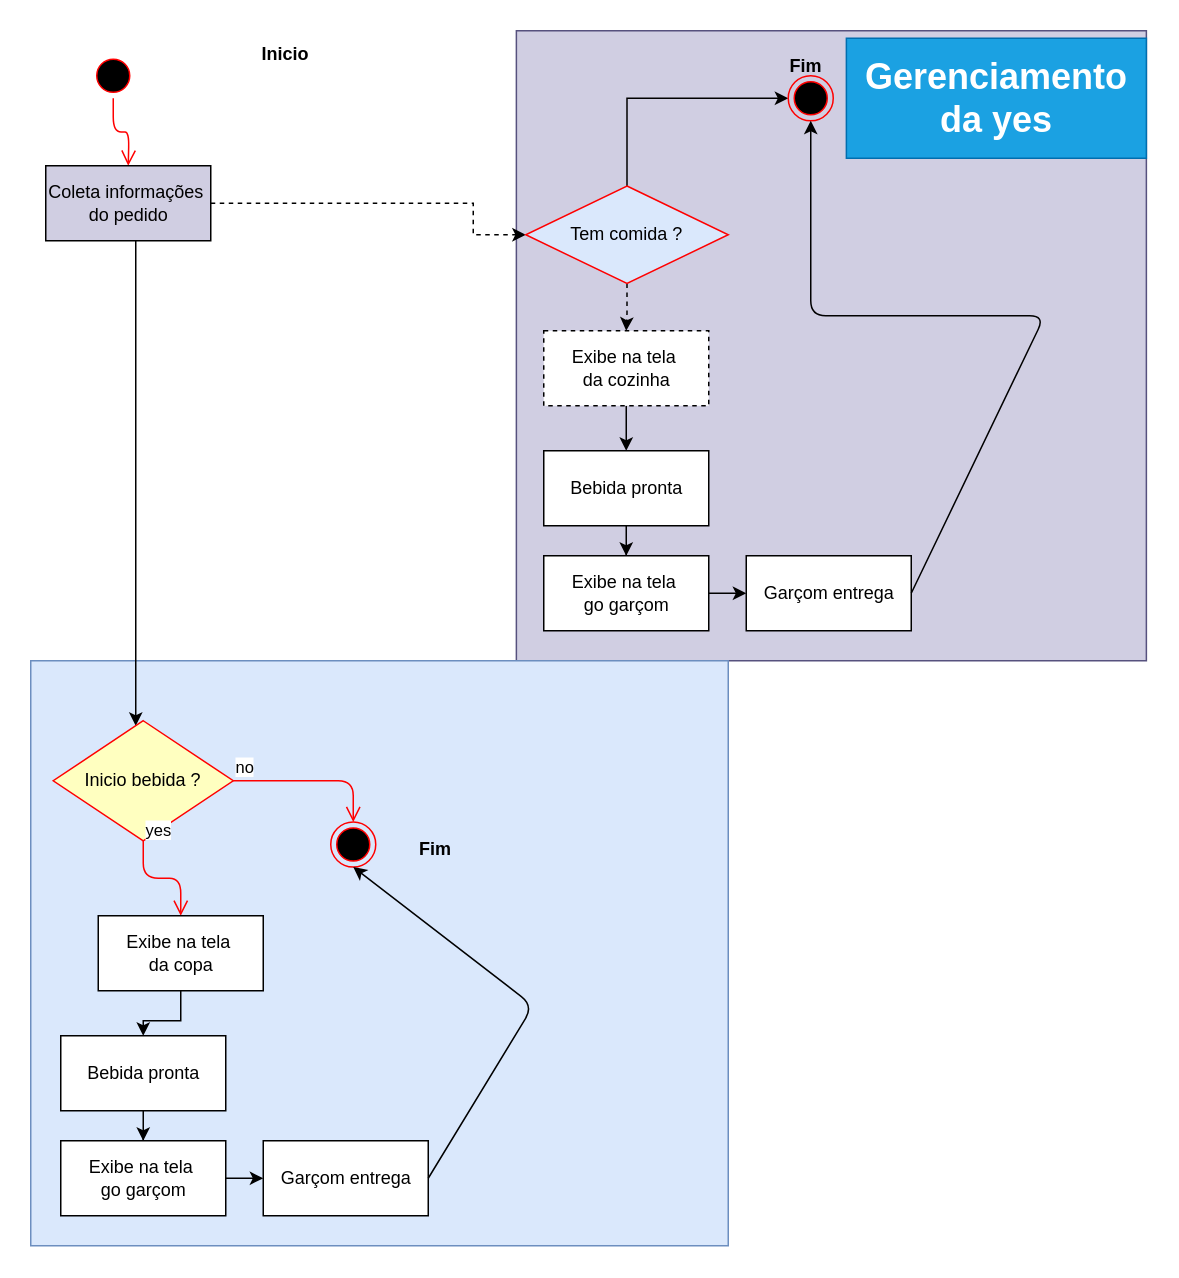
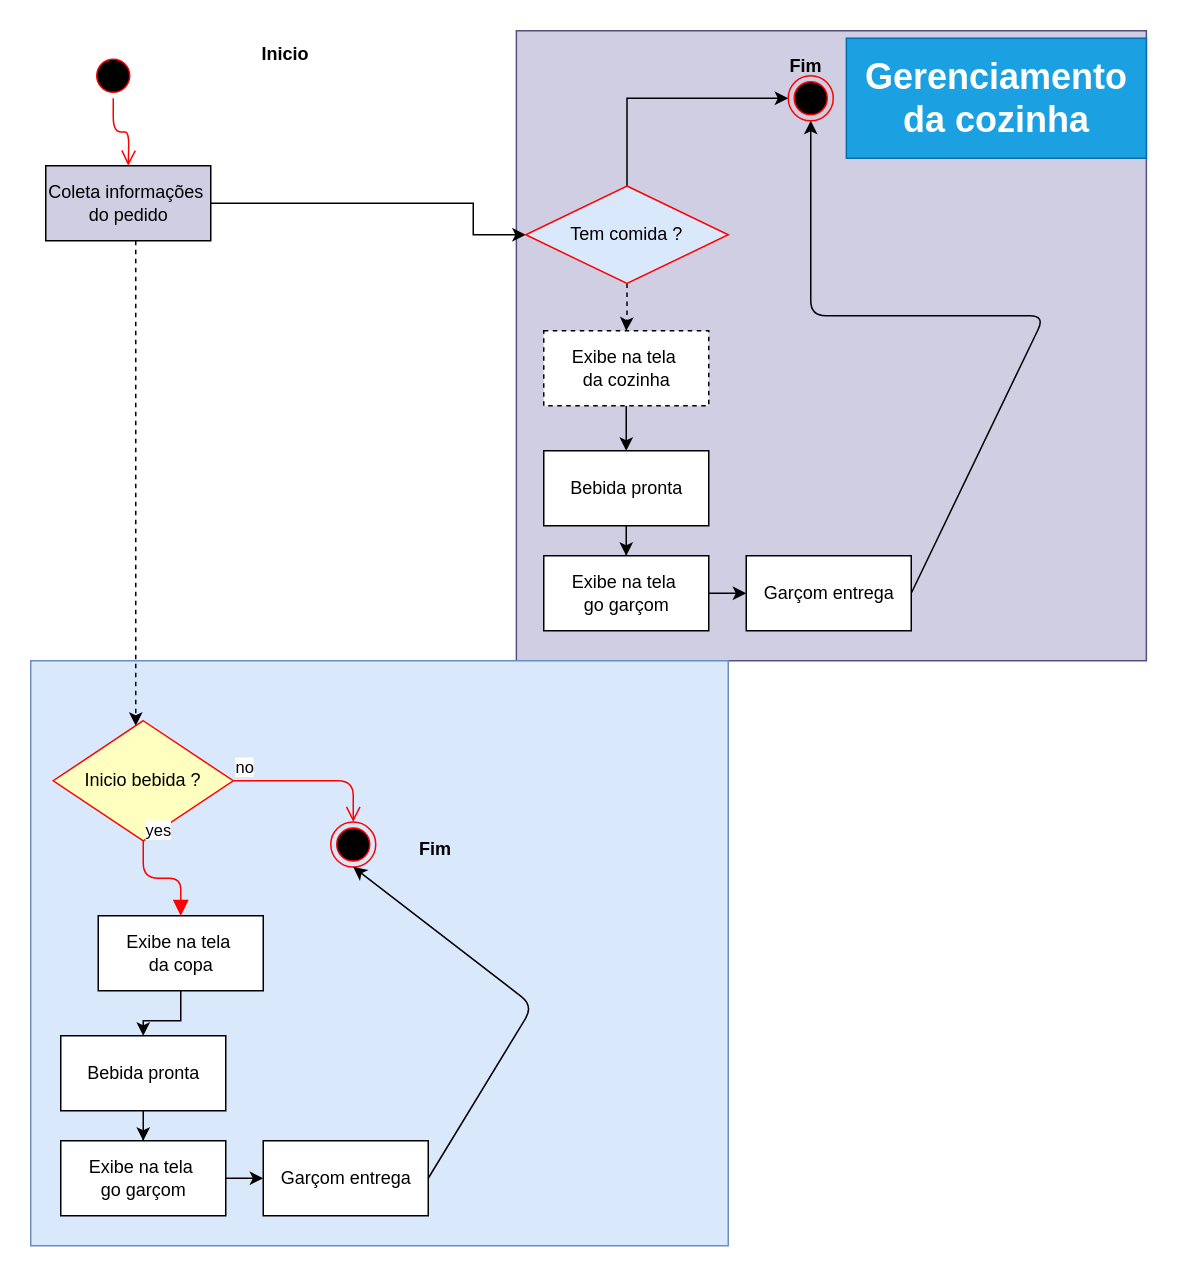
- <mxCell id="35" value="&lt;h1&gt;Gerenciamento da yes&lt;/h1&gt;" style="text;html=1;strokeColor=#006EAF;fillColor=#1ba1e2;align=center;verticalAlign=middle;whiteSpace=wrap;rounded=0;fontColor=#ffffff;" parent="1" vertex="1"><mxGeometry x="563.75" y="25" width="200" height="80" as="geometry" /></mxCell>
+ <mxCell id="35" value="&lt;h1&gt;Gerenciamento da cozinha&lt;/h1&gt;" style="text;html=1;strokeColor=#006EAF;fillColor=#1ba1e2;align=center;verticalAlign=middle;whiteSpace=wrap;rounded=0;fontColor=#ffffff;" parent="1" vertex="1"><mxGeometry x="563.75" y="25" width="200" height="80" as="geometry" /></mxCell>
- <mxCell id="7" style="edgeStyle=orthogonalEdgeStyle;rounded=0;orthogonalLoop=1;jettySize=auto;html=1;entryX=0;entryY=0.5;entryDx=0;entryDy=0;dashed=1;" parent="1" source="8" target="17" edge="1"><mxGeometry relative="1" as="geometry"><Array as="points"><mxPoint x="315" y="135" /><mxPoint x="315" y="156" /></Array></mxGeometry></mxCell>
+ <mxCell id="7" style="edgeStyle=orthogonalEdgeStyle;rounded=0;orthogonalLoop=1;jettySize=auto;html=1;entryX=0;entryY=0.5;entryDx=0;entryDy=0;" parent="1" source="8" target="17" edge="1"><mxGeometry relative="1" as="geometry"><Array as="points"><mxPoint x="315" y="135" /><mxPoint x="315" y="156" /></Array></mxGeometry></mxCell>
- <mxCell id="6" value="" style="edgeStyle=orthogonalEdgeStyle;rounded=0;orthogonalLoop=1;jettySize=auto;html=1;" parent="1" source="8" target="9" edge="1"><mxGeometry relative="1" as="geometry"><Array as="points"><mxPoint x="90" y="367.5" /><mxPoint x="90" y="367.5" /></Array></mxGeometry></mxCell>
+ <mxCell id="6" value="" style="edgeStyle=orthogonalEdgeStyle;rounded=0;orthogonalLoop=1;jettySize=auto;html=1;dashed=1;" parent="1" source="8" target="9" edge="1"><mxGeometry relative="1" as="geometry"><Array as="points"><mxPoint x="90" y="367.5" /><mxPoint x="90" y="367.5" /></Array></mxGeometry></mxCell>
- <mxCell id="11" value="yes" style="edgeStyle=orthogonalEdgeStyle;html=1;align=left;verticalAlign=top;endArrow=open;endSize=8;strokeColor=#ff0000;entryX=0.5;entryY=0;entryDx=0;entryDy=0;" parent="1" source="9" target="13" edge="1"><mxGeometry x="-1" y="-20" relative="1" as="geometry"><mxPoint x="135" y="497.5" as="targetPoint" /><Array as="points" /><mxPoint x="20" y="-20" as="offset" /></mxGeometry></mxCell>
+ <mxCell id="11" value="yes" style="edgeStyle=orthogonalEdgeStyle;html=1;align=left;verticalAlign=top;endArrow=block;endSize=8;strokeColor=#ff0000;entryX=0.5;entryY=0;entryDx=0;entryDy=0;" parent="1" source="9" target="13" edge="1"><mxGeometry x="-1" y="-20" relative="1" as="geometry"><mxPoint x="135" y="497.5" as="targetPoint" /><Array as="points" /><mxPoint x="20" y="-20" as="offset" /></mxGeometry></mxCell>
